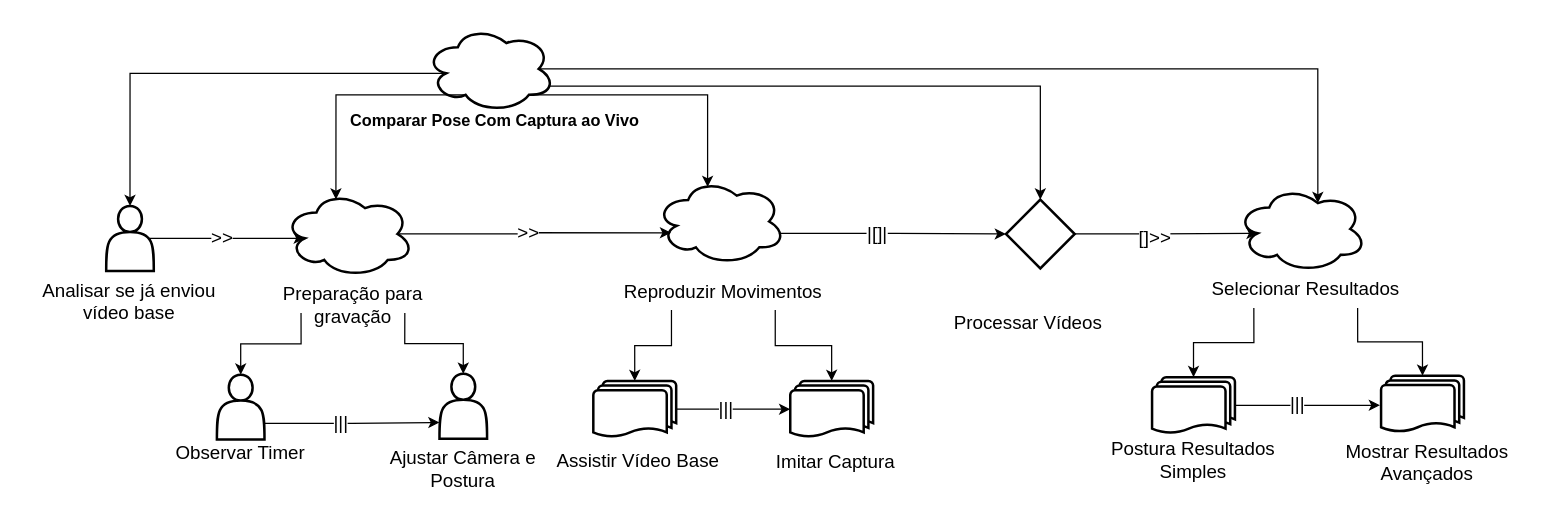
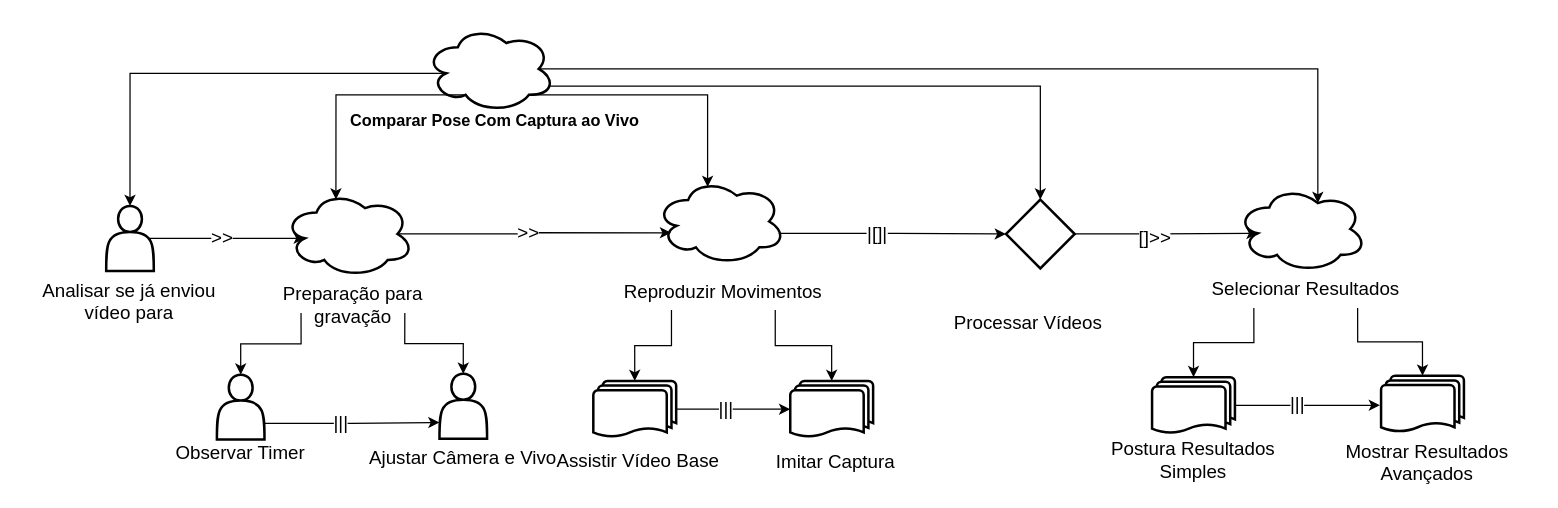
- <mxCell id="15" value="&lt;span style=&quot;color: rgb(0, 0, 0); font-family: Helvetica; font-style: normal; font-variant-ligatures: normal; font-variant-caps: normal; font-weight: 400; letter-spacing: normal; orphans: 2; text-indent: 0px; text-transform: none; widows: 2; word-spacing: 0px; -webkit-text-stroke-width: 0px; white-space: normal; text-decoration-thickness: initial; text-decoration-style: initial; text-decoration-color: initial; float: none; display: inline !important;&quot;&gt;&lt;font style=&quot;font-size: 15px;&quot;&gt;Analisar se já enviou vídeo base&lt;/font&gt;&lt;/span&gt;" style="text;whiteSpace=wrap;html=1;labelBackgroundColor=none;align=center;" parent="13" vertex="1"><mxGeometry y="51.91" width="166" height="30.28" as="geometry" /></mxCell>
+ <mxCell id="15" value="&lt;span style=&quot;color: rgb(0, 0, 0); font-family: Helvetica; font-style: normal; font-variant-ligatures: normal; font-variant-caps: normal; font-weight: 400; letter-spacing: normal; orphans: 2; text-indent: 0px; text-transform: none; widows: 2; word-spacing: 0px; -webkit-text-stroke-width: 0px; white-space: normal; text-decoration-thickness: initial; text-decoration-style: initial; text-decoration-color: initial; float: none; display: inline !important;&quot;&gt;&lt;font style=&quot;font-size: 15px;&quot;&gt;Analisar se já enviou vídeo para&lt;/font&gt;&lt;/span&gt;" style="text;whiteSpace=wrap;html=1;labelBackgroundColor=none;align=center;" parent="13" vertex="1"><mxGeometry y="51.91" width="166" height="30.28" as="geometry" /></mxCell>
- <mxCell id="5" value="&lt;span style=&quot;font-size: 15px;&quot;&gt;Ajustar Câmera e Postura&lt;/span&gt;" style="text;whiteSpace=wrap;html=1;labelBackgroundColor=none;align=center;" parent="4" vertex="1"><mxGeometry y="45.18" width="166" height="30.28" as="geometry" /></mxCell>
+ <mxCell id="5" value="&lt;span style=&quot;font-size: 15px;&quot;&gt;Ajustar Câmera e Vivo&lt;/span&gt;" style="text;whiteSpace=wrap;html=1;labelBackgroundColor=none;align=center;" parent="4" vertex="1"><mxGeometry y="45.18" width="166" height="30.28" as="geometry" /></mxCell>
